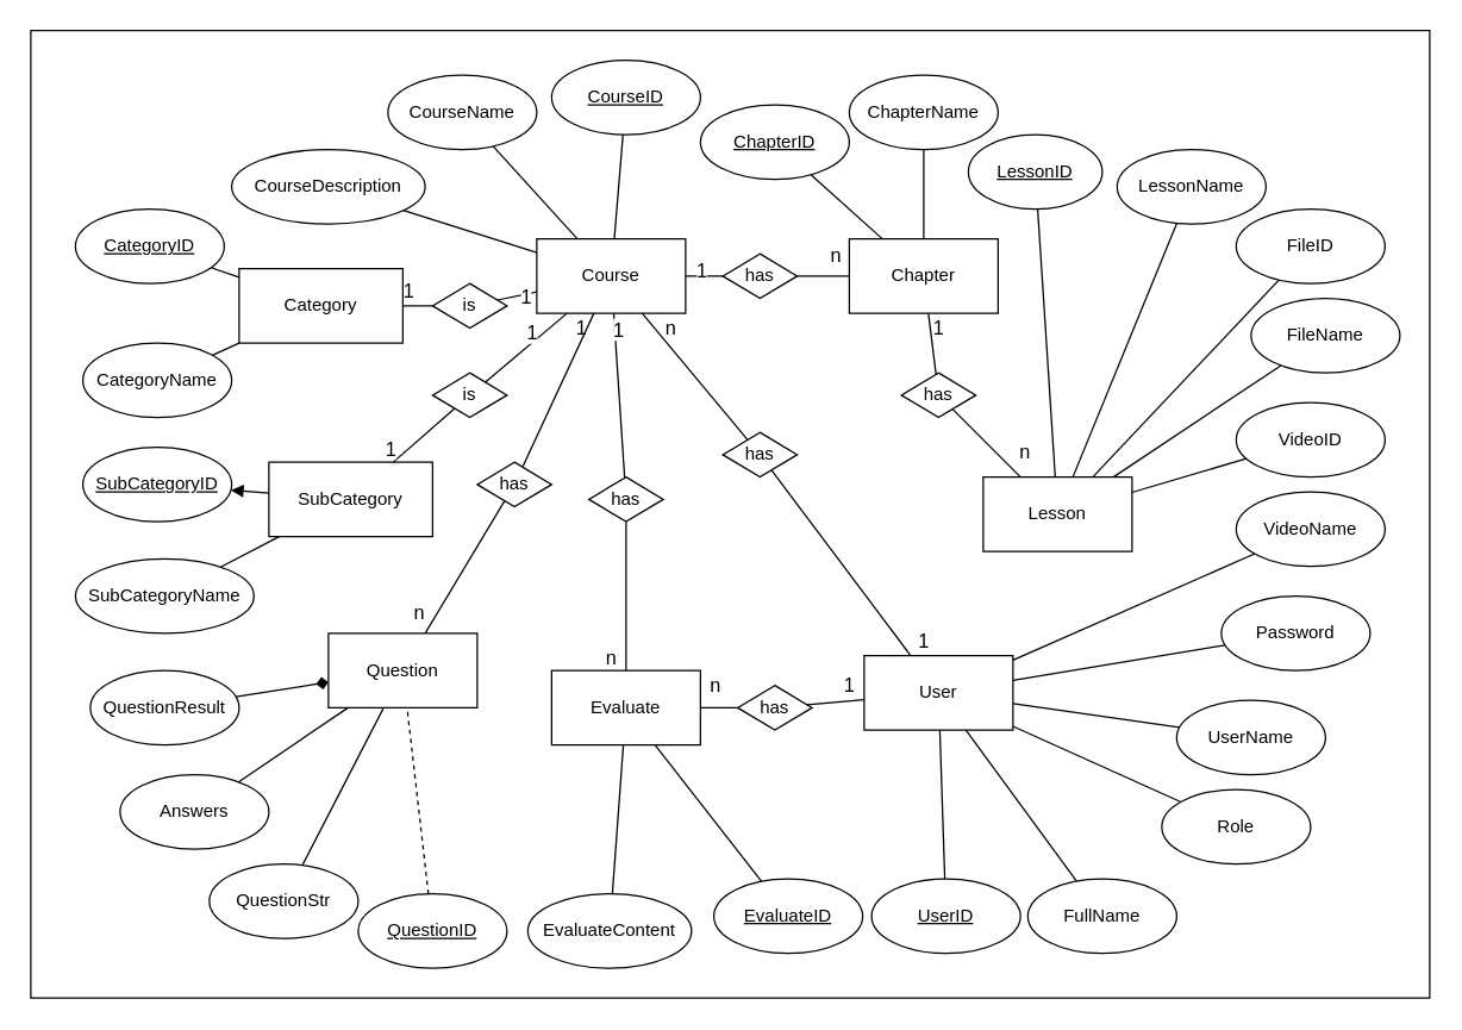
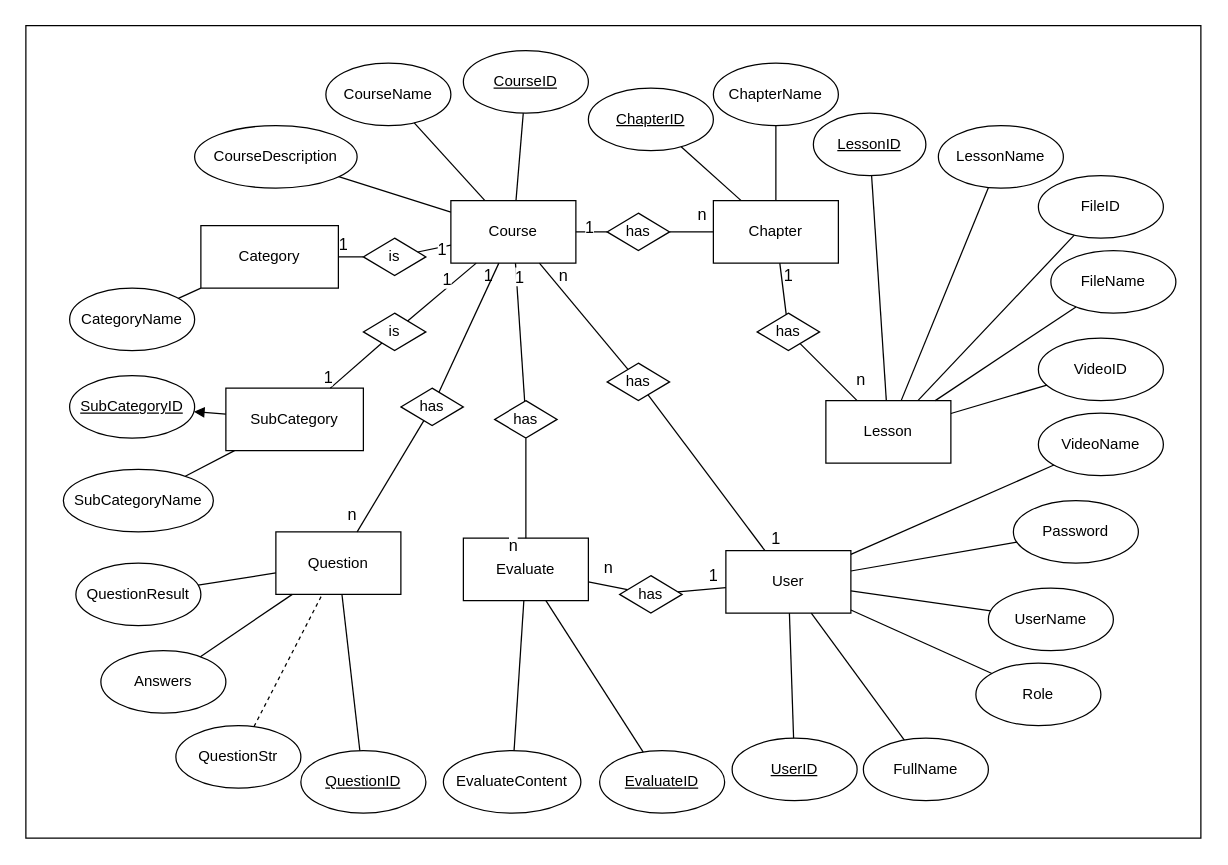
- <mxCell id="11" value="&lt;u&gt;CategoryID&lt;/u&gt;" style="ellipse;whiteSpace=wrap;html=1;" vertex="1" parent="1"><mxGeometry x="50" y="140" width="100" height="50" as="geometry" /></mxCell>
- <mxCell id="13" value="" style="endArrow=none;html=1;rounded=0;targetPerimeterSpacing=0;" edge="1" parent="1" source="10" target="11"><mxGeometry width="50" height="50" relative="1" as="geometry"><mxPoint x="420" y="210" as="sourcePoint" /><mxPoint x="420" y="140" as="targetPoint" /></mxGeometry></mxCell>
- <mxCell id="33" value="Password" style="ellipse;whiteSpace=wrap;html=1;" vertex="1" parent="1"><mxGeometry x="820" y="400" width="100" height="50" as="geometry" /></mxCell>
+ <mxCell id="33" value="Password" style="ellipse;whiteSpace=wrap;html=1;" vertex="1" parent="1"><mxGeometry x="810" y="400" width="100" height="50" as="geometry" /></mxCell>
- <mxCell id="59" value="" style="endArrow=diamond;html=1;rounded=0;targetPerimeterSpacing=0;" edge="1" parent="1" source="55" target="28"><mxGeometry width="50" height="50" relative="1" as="geometry"><mxPoint x="597" y="700" as="sourcePoint" /><mxPoint x="643" y="550" as="targetPoint" /></mxGeometry></mxCell>
+ <mxCell id="59" value="" style="endArrow=none;html=1;rounded=0;targetPerimeterSpacing=0;" edge="1" parent="1" source="55" target="28"><mxGeometry width="50" height="50" relative="1" as="geometry"><mxPoint x="597" y="700" as="sourcePoint" /><mxPoint x="643" y="550" as="targetPoint" /></mxGeometry></mxCell>
- <mxCell id="29" value="Evaluate" style="rounded=0;whiteSpace=wrap;html=1;" vertex="1" parent="1"><mxGeometry x="370" y="450" width="100" height="50" as="geometry" /></mxCell>
+ <mxCell id="29" value="Evaluate" style="rounded=0;whiteSpace=wrap;html=1;" vertex="1" parent="1"><mxGeometry x="370" y="430" width="100" height="50" as="geometry" /></mxCell>
- <mxCell id="57" value="" style="endArrow=none;html=1;rounded=0;targetPerimeterSpacing=0;" edge="1" parent="1" source="53" target="28"><mxGeometry width="50" height="50" relative="1" as="geometry"><mxPoint x="791" y="692" as="sourcePoint" /><mxPoint x="671" y="550" as="targetPoint" /></mxGeometry></mxCell>
+ <mxCell id="57" value="" style="endArrow=none;html=1;rounded=0;targetPerimeterSpacing=0;dashed=1;" edge="1" parent="1" source="53" target="28"><mxGeometry width="50" height="50" relative="1" as="geometry"><mxPoint x="791" y="692" as="sourcePoint" /><mxPoint x="671" y="550" as="targetPoint" /></mxGeometry></mxCell>
- <mxCell id="56" value="" style="endArrow=none;html=1;rounded=0;targetPerimeterSpacing=0;dashed=1;" edge="1" parent="1" source="52" target="28"><mxGeometry width="50" height="50" relative="1" as="geometry"><mxPoint x="860" y="620" as="sourcePoint" /><mxPoint x="860" y="520" as="targetPoint" /></mxGeometry></mxCell>
+ <mxCell id="56" value="" style="endArrow=none;html=1;rounded=0;targetPerimeterSpacing=0;" edge="1" parent="1" source="52" target="28"><mxGeometry width="50" height="50" relative="1" as="geometry"><mxPoint x="860" y="620" as="sourcePoint" /><mxPoint x="860" y="520" as="targetPoint" /></mxGeometry></mxCell>
- <mxCell id="60" value="&lt;u&gt;EvaluateID&lt;/u&gt;" style="ellipse;whiteSpace=wrap;html=1;" vertex="1" parent="1"><mxGeometry x="479" y="590" width="100" height="50" as="geometry" /></mxCell>
+ <mxCell id="60" value="&lt;u&gt;EvaluateID&lt;/u&gt;" style="ellipse;whiteSpace=wrap;html=1;" vertex="1" parent="1"><mxGeometry x="479" y="600" width="100" height="50" as="geometry" /></mxCell>
